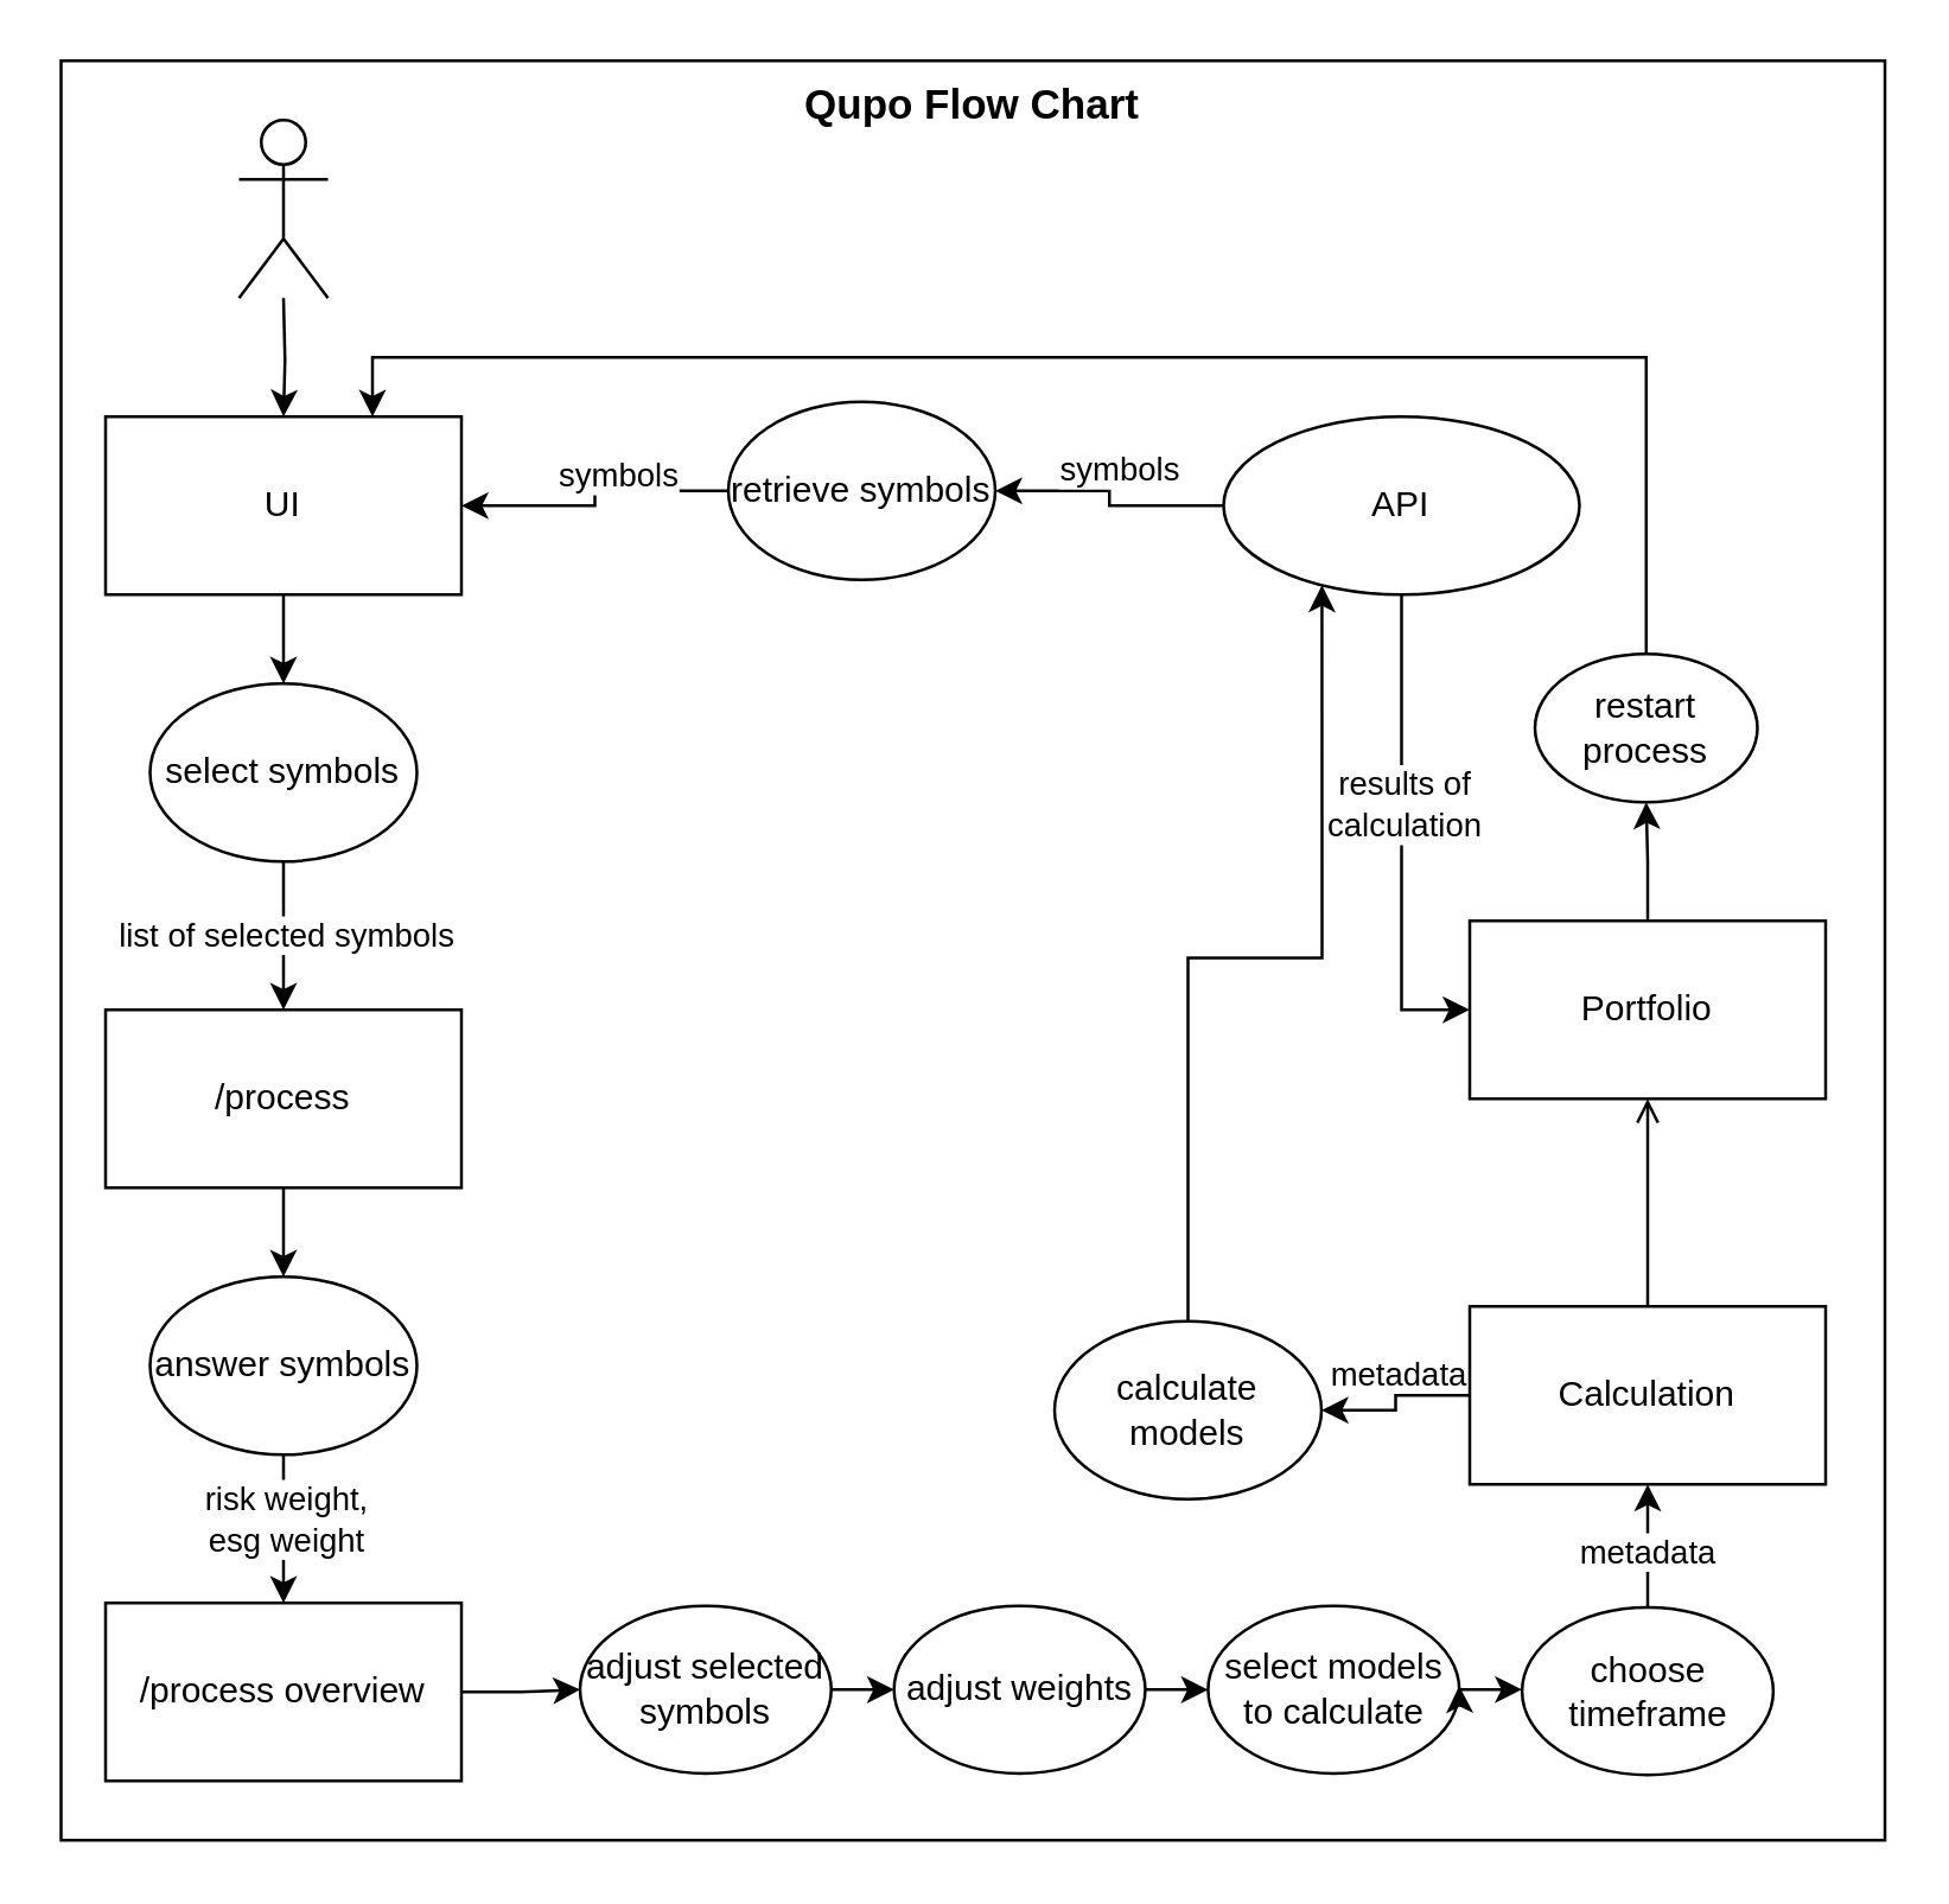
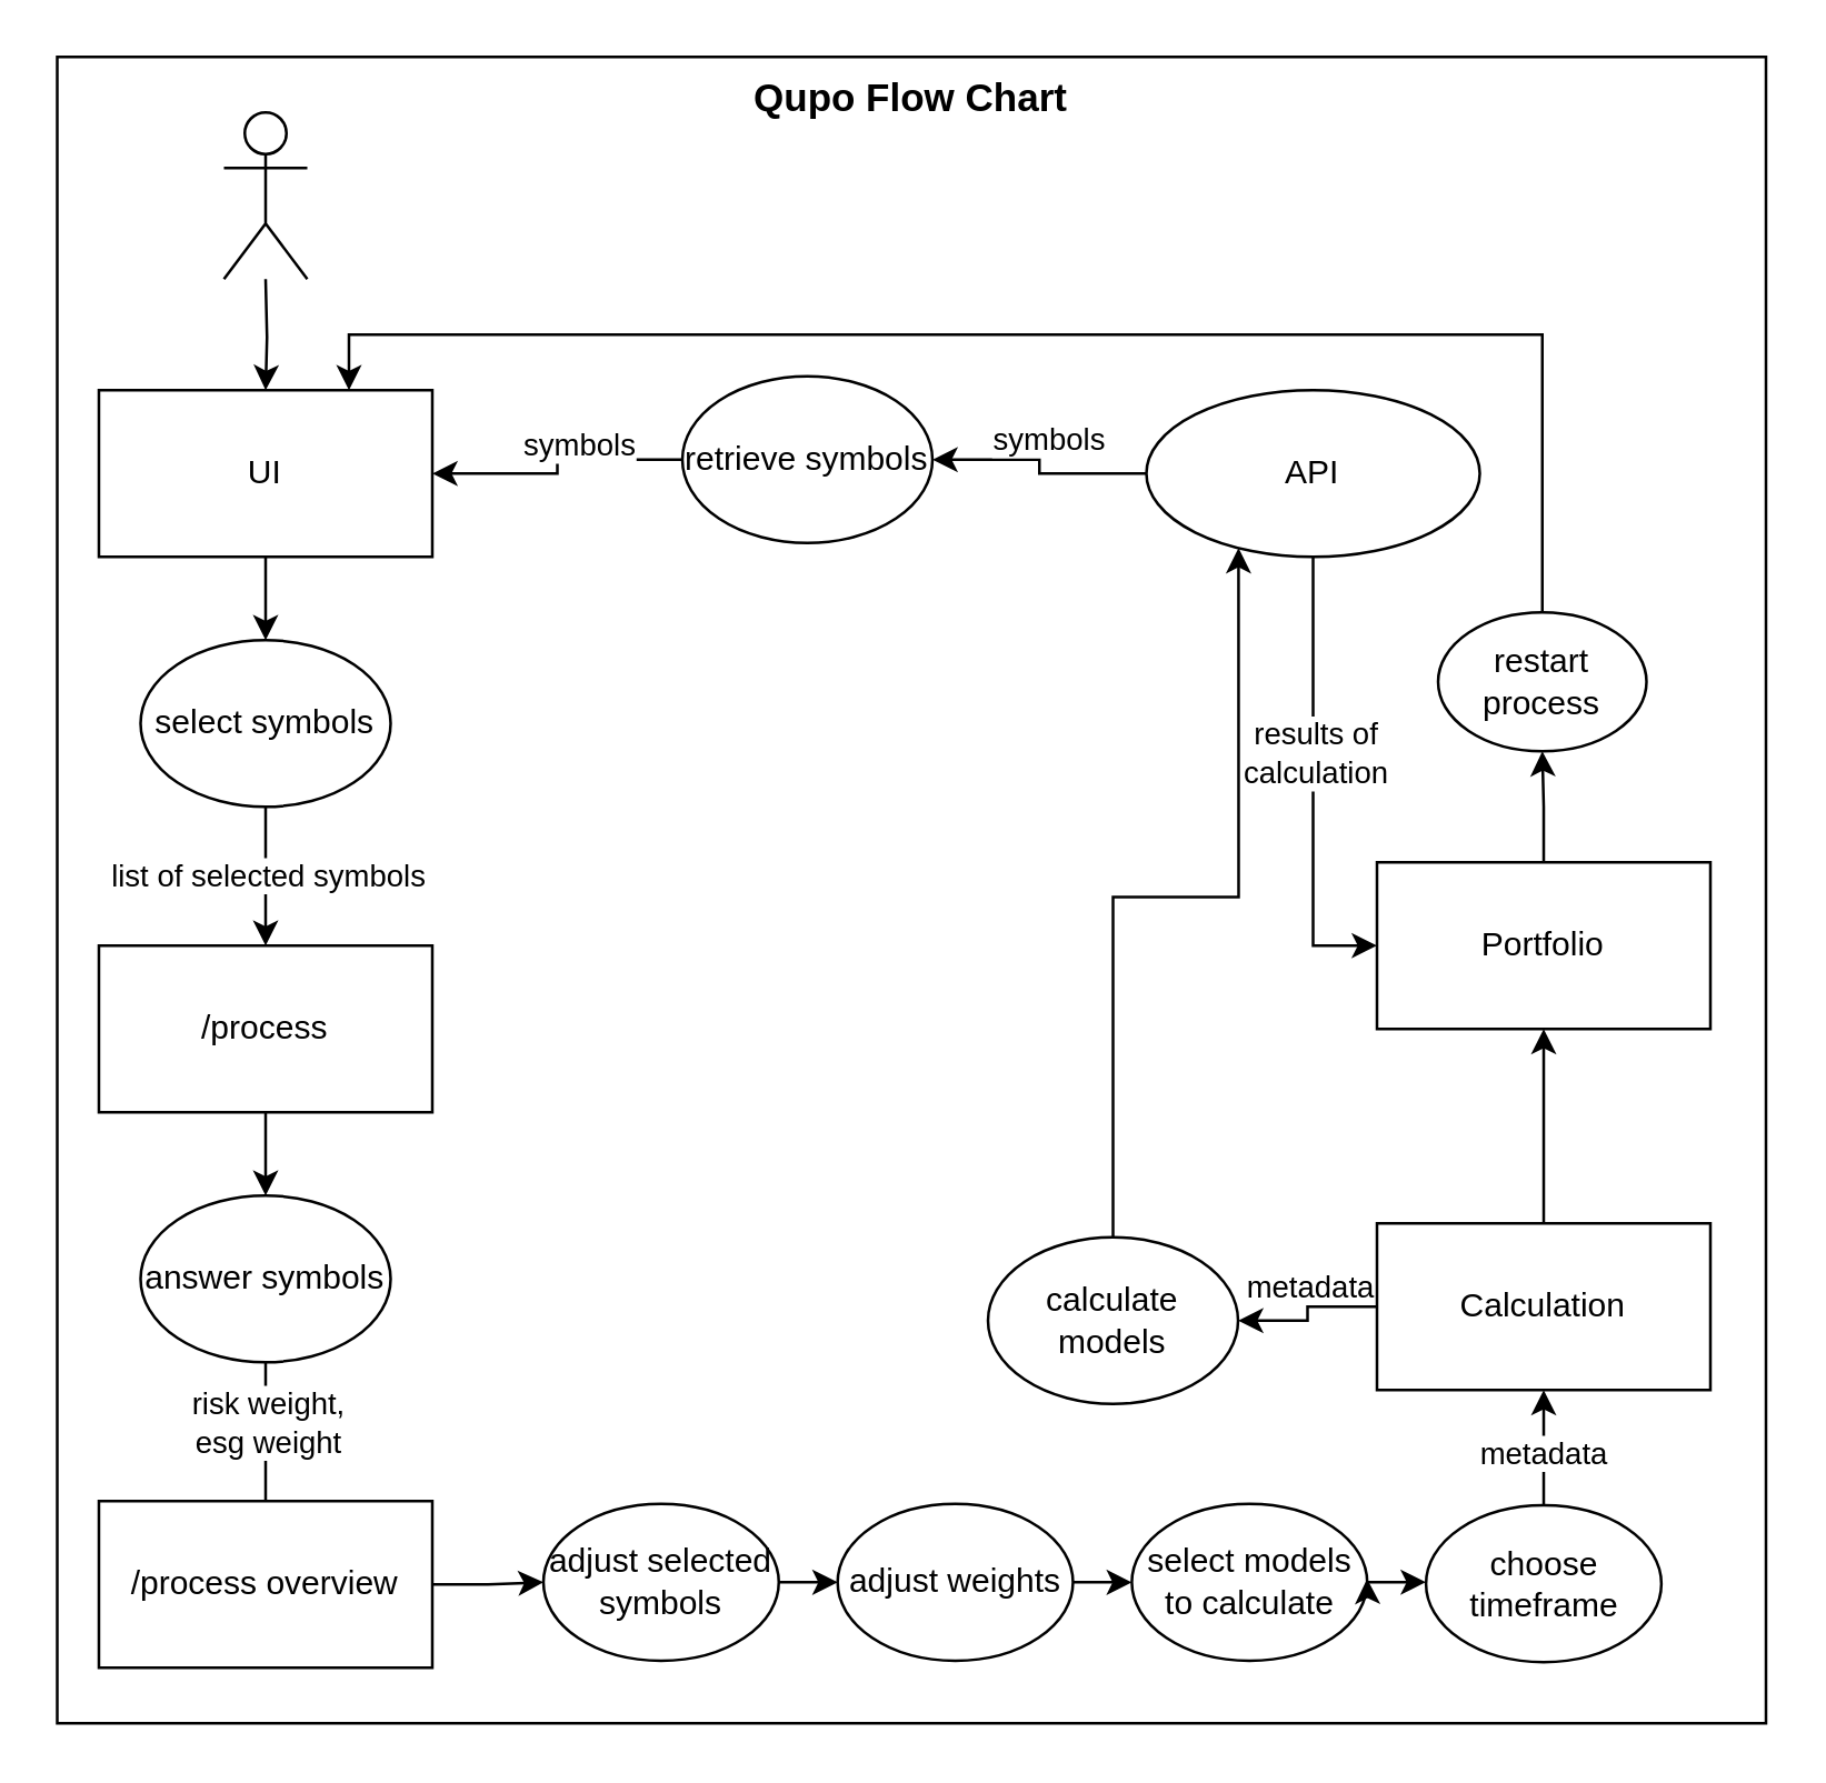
- <mxCell id="38" style="edgeStyle=orthogonalEdgeStyle;rounded=0;orthogonalLoop=1;jettySize=auto;html=1;exitX=0.5;exitY=0;exitDx=0;exitDy=0;entryX=0.5;entryY=1;entryDx=0;entryDy=0;endArrow=open;" edge="1" parent="2" source="31" target="35"><mxGeometry relative="1" as="geometry" /></mxCell>
+ <mxCell id="38" style="edgeStyle=orthogonalEdgeStyle;rounded=0;orthogonalLoop=1;jettySize=auto;html=1;exitX=0.5;exitY=0;exitDx=0;exitDy=0;entryX=0.5;entryY=1;entryDx=0;entryDy=0;" edge="1" parent="2" source="31" target="35"><mxGeometry relative="1" as="geometry" /></mxCell>
- <mxCell id="19" style="edgeStyle=orthogonalEdgeStyle;rounded=0;orthogonalLoop=1;jettySize=auto;html=1;exitX=0.5;exitY=1;exitDx=0;exitDy=0;entryX=0.5;entryY=0;entryDx=0;entryDy=0;" edge="1" parent="2" source="16" target="18"><mxGeometry relative="1" as="geometry" /></mxCell>
+ <mxCell id="19" style="edgeStyle=orthogonalEdgeStyle;rounded=0;orthogonalLoop=1;jettySize=auto;html=1;exitX=0.5;exitY=1;exitDx=0;exitDy=0;entryX=0.5;entryY=0;entryDx=0;entryDy=0;endArrow=none;" edge="1" parent="2" source="16" target="18"><mxGeometry relative="1" as="geometry" /></mxCell>
